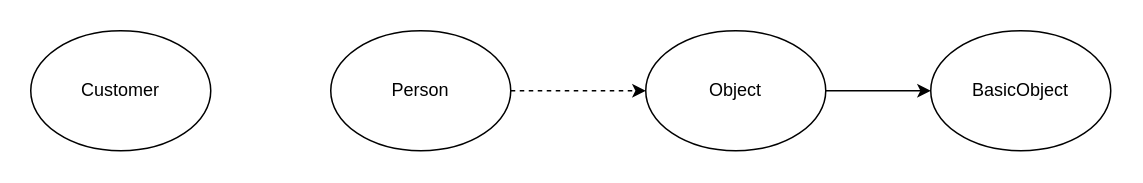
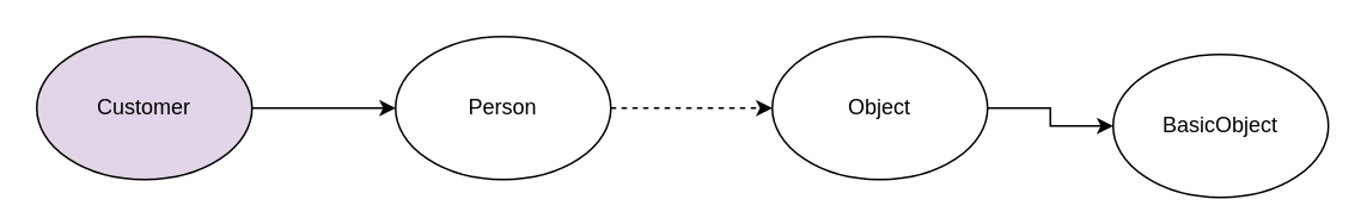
- <mxCell id="3" value="Customer" style="ellipse;whiteSpace=wrap;html=1;" vertex="1" parent="1"><mxGeometry x="20" y="20" width="120" height="80" as="geometry" /></mxCell>
+ <mxCell id="3" value="Customer" style="ellipse;whiteSpace=wrap;html=1;fillColor=#e1d5e7;" vertex="1" parent="1"><mxGeometry x="20" y="20" width="120" height="80" as="geometry" /></mxCell>
+ <mxCell id="2" value="" style="edgeStyle=orthogonalEdgeStyle;rounded=0;orthogonalLoop=1;jettySize=auto;html=1;" edge="1" parent="1" source="3" target="5"><mxGeometry relative="1" as="geometry" /></mxCell>
- <mxCell id="8" value="BasicObject" style="ellipse;whiteSpace=wrap;html=1;" vertex="1" parent="1"><mxGeometry x="620" y="20" width="120" height="80" as="geometry" /></mxCell>
+ <mxCell id="8" value="BasicObject" style="ellipse;whiteSpace=wrap;html=1;" vertex="1" parent="1"><mxGeometry x="620" y="30" width="120" height="80" as="geometry" /></mxCell>
